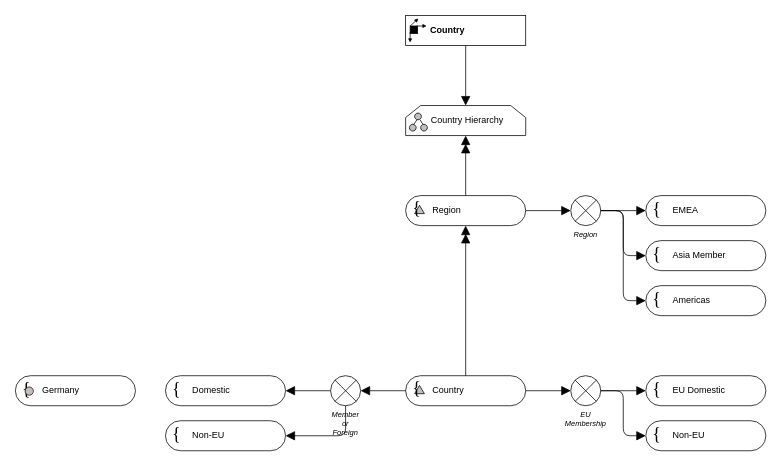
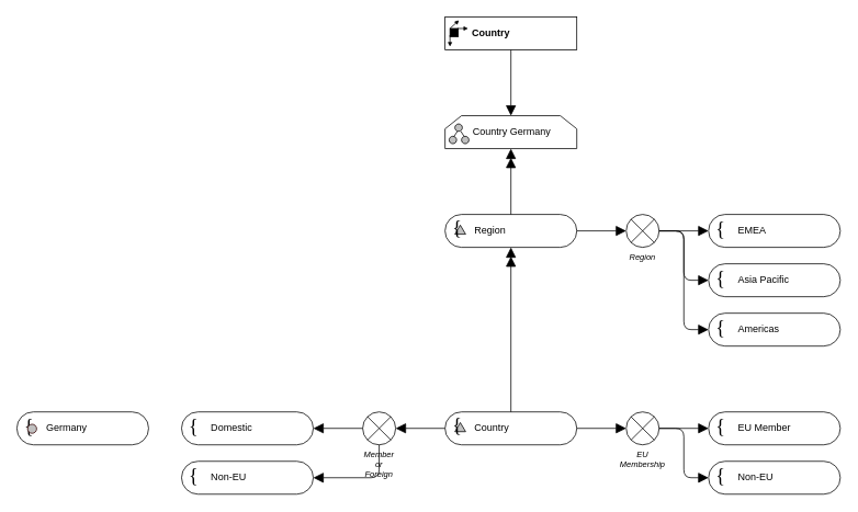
- <mxCell id="8" value="Country Hierarchy" style="group;fillColor=default;verticalAlign=middle;align=left;spacingLeft=32;connectable=1;whiteSpace=wrap;" vertex="1" connectable="0" parent="1"><mxGeometry x="540" y="140" width="160" height="40" as="geometry" /></mxCell>
+ <mxCell id="8" value="Country Germany" style="group;fillColor=default;verticalAlign=middle;align=left;spacingLeft=32;connectable=1;whiteSpace=wrap;" vertex="1" connectable="0" parent="1"><mxGeometry x="540" y="140" width="160" height="40" as="geometry" /></mxCell>
- <mxCell id="37" value="Asia Member" style="group;fillColor=default;connectable=1;verticalAlign=middle;align=left;spacingLeft=34;whiteSpace=wrap;" vertex="1" connectable="0" parent="1"><mxGeometry x="860" y="320" width="160" height="40" as="geometry" /></mxCell>
+ <mxCell id="37" value="Asia Pacific" style="group;fillColor=default;connectable=1;verticalAlign=middle;align=left;spacingLeft=34;whiteSpace=wrap;" vertex="1" connectable="0" parent="1"><mxGeometry x="860" y="320" width="160" height="40" as="geometry" /></mxCell>
- <mxCell id="48" value="EU Domestic" style="group;fillColor=default;connectable=1;verticalAlign=middle;align=left;spacingLeft=34;whiteSpace=wrap;" vertex="1" connectable="0" parent="1"><mxGeometry x="860" y="500" width="160" height="40" as="geometry" /></mxCell>
+ <mxCell id="48" value="EU Member" style="group;fillColor=default;connectable=1;verticalAlign=middle;align=left;spacingLeft=34;whiteSpace=wrap;" vertex="1" connectable="0" parent="1"><mxGeometry x="860" y="500" width="160" height="40" as="geometry" /></mxCell>
